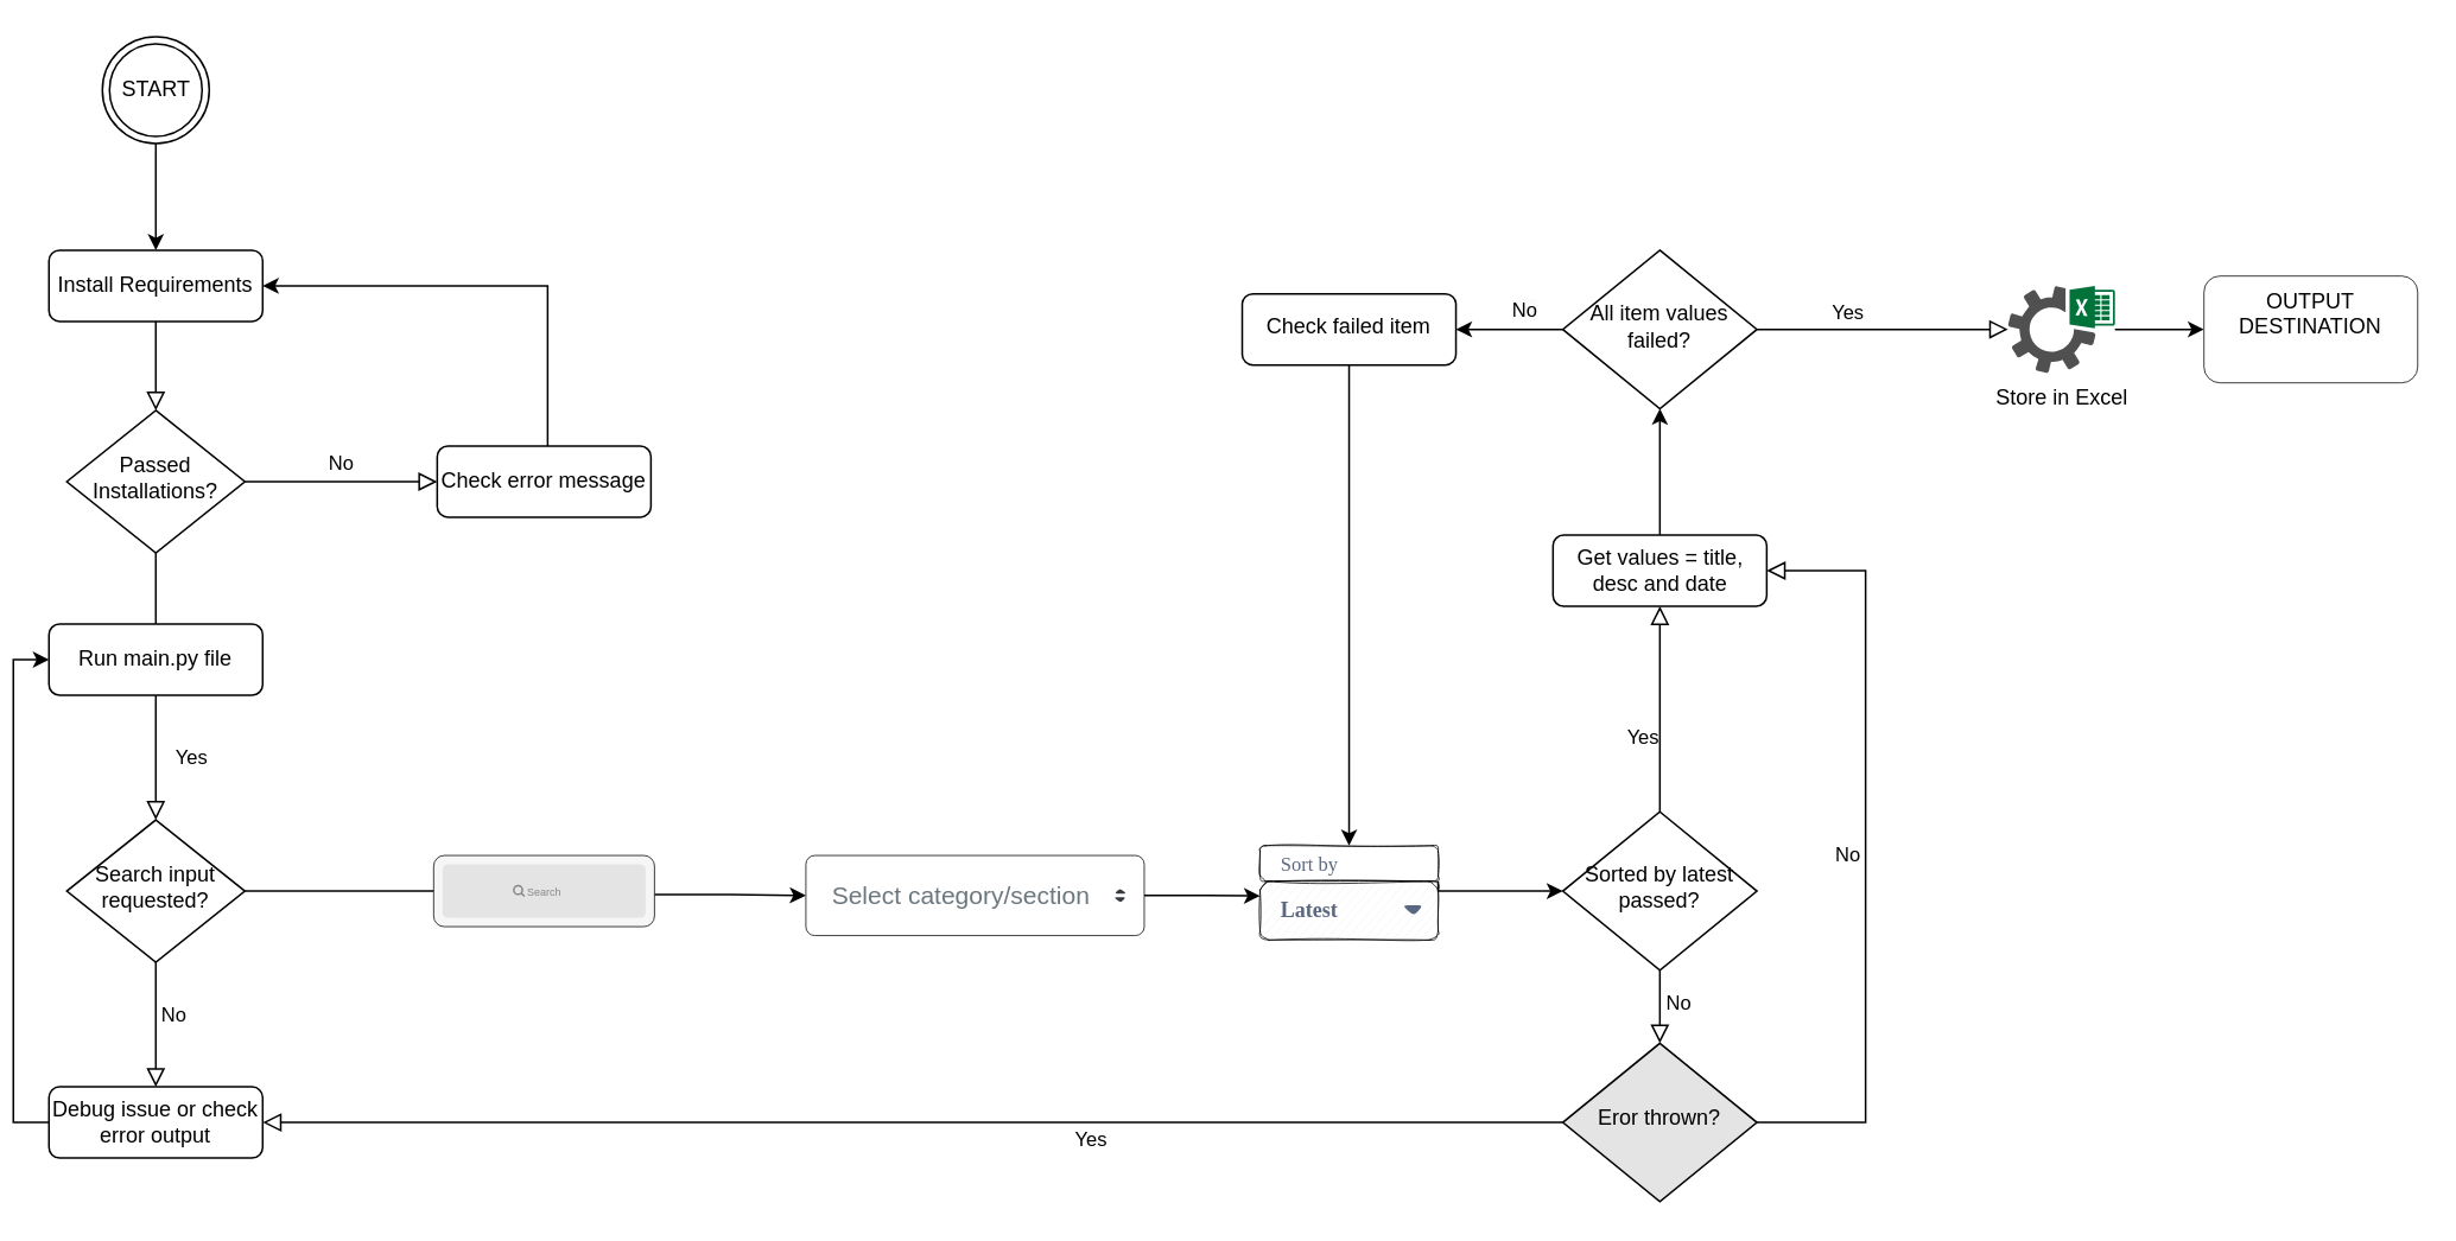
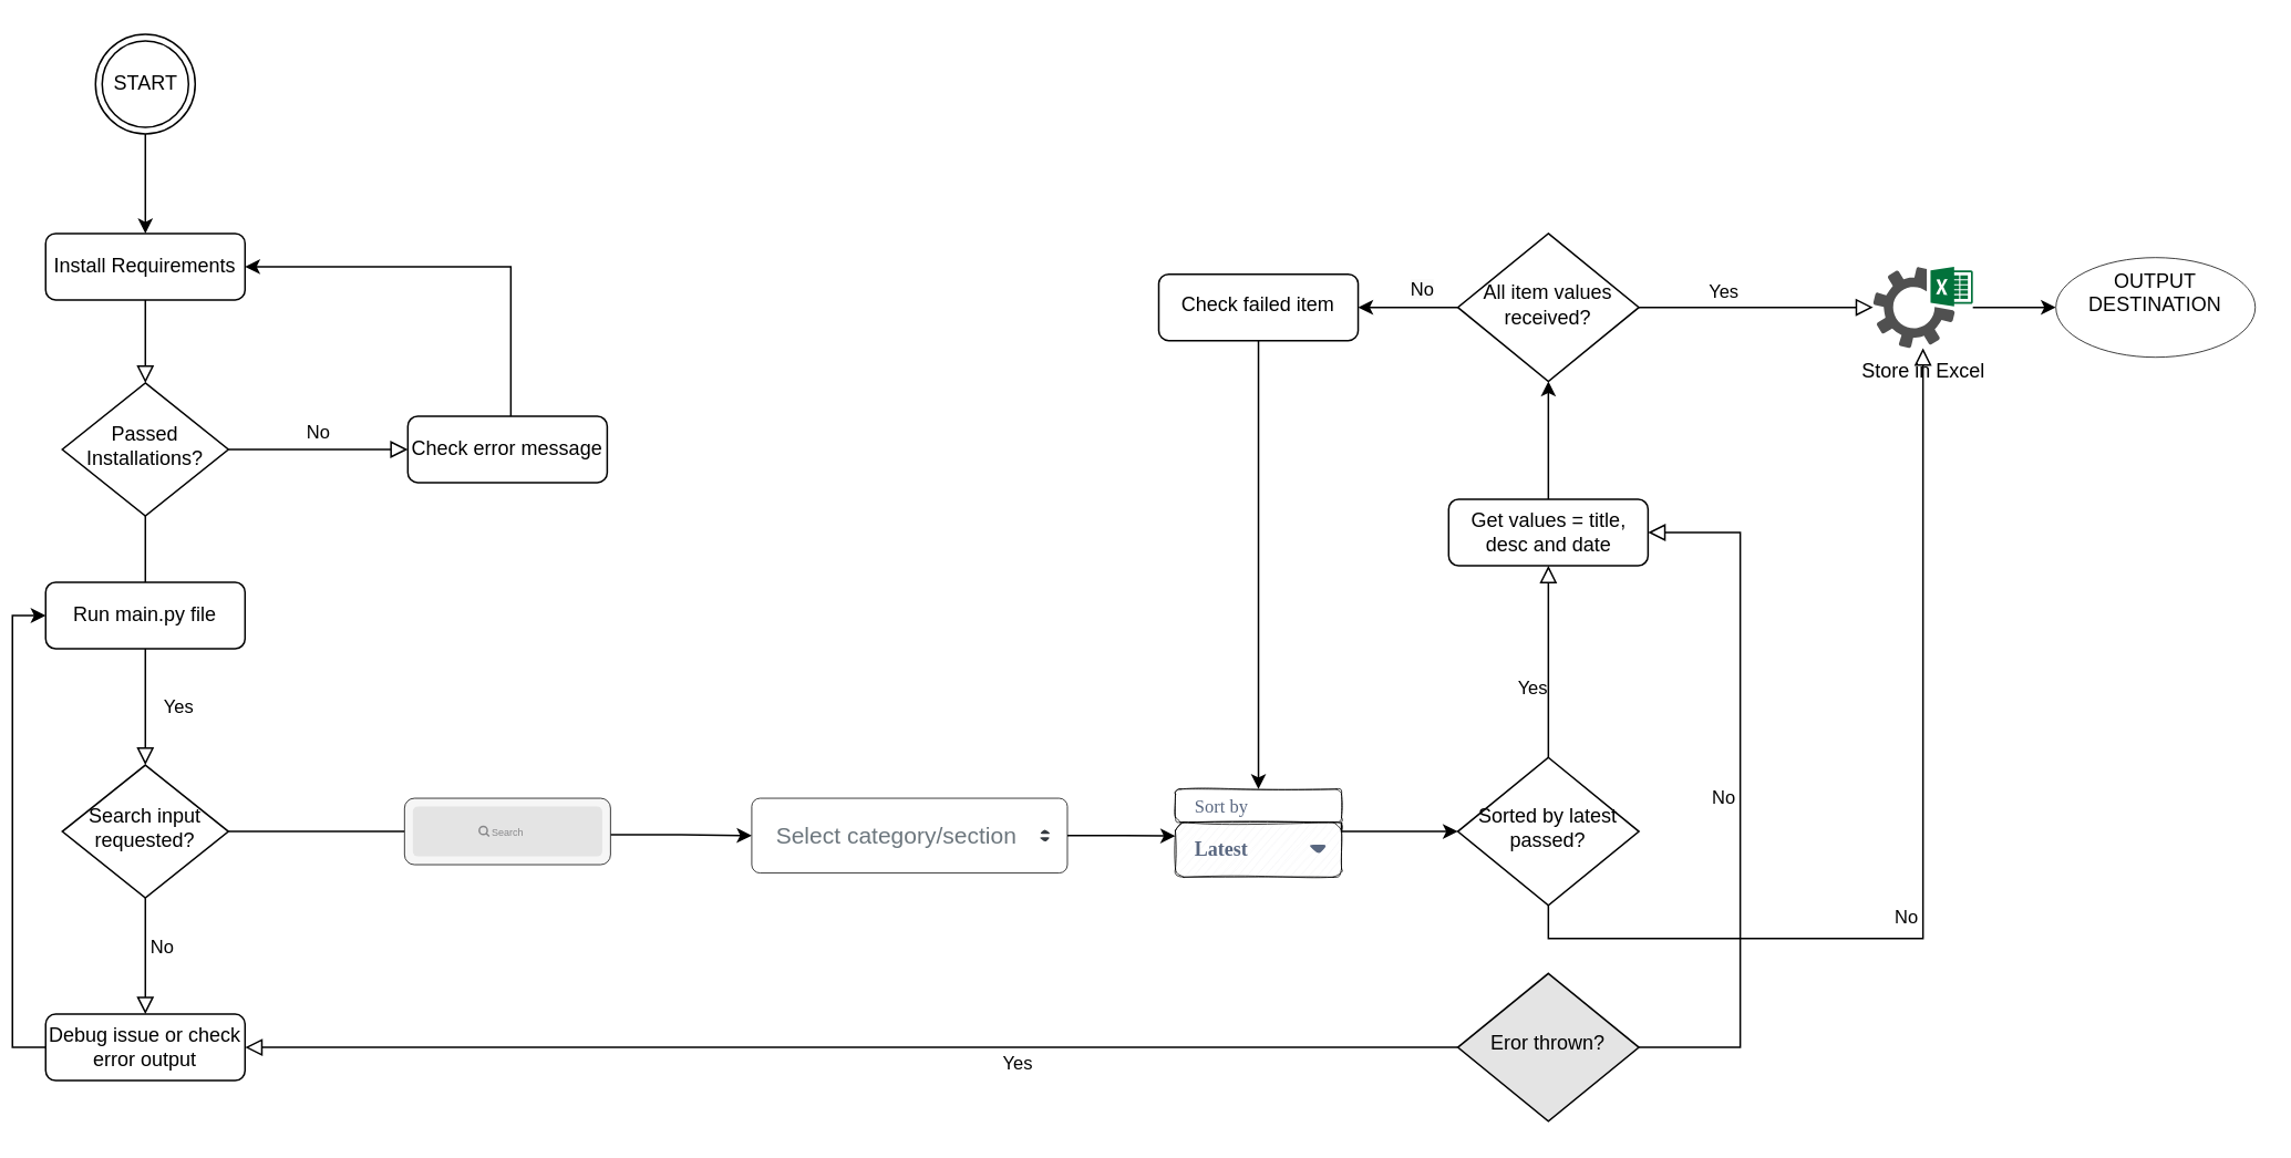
- <mxCell id="41" value="All item values failed?" style="rhombus;whiteSpace=wrap;html=1;shadow=0;fontFamily=Helvetica;fontSize=12;align=center;strokeWidth=1;spacing=6;spacingTop=-4;" parent="1" vertex="1"><mxGeometry x="870" y="140" width="109" height="89" as="geometry" /></mxCell>
+ <mxCell id="41" value="All item values received?" style="rhombus;whiteSpace=wrap;html=1;shadow=0;fontFamily=Helvetica;fontSize=12;align=center;strokeWidth=1;spacing=6;spacingTop=-4;" parent="1" vertex="1"><mxGeometry x="870" y="140" width="109" height="89" as="geometry" /></mxCell>
- <mxCell id="48" value="OUTPUT DESTINATION" style="whiteSpace=wrap;html=1;verticalAlign=top;sketch=0;shadow=0;dashed=0;rounded=1;strokeWidth=0.5;align=center;" parent="1" vertex="1"><mxGeometry x="1230" y="154.5" width="120" height="60" as="geometry" /></mxCell>
+ <mxCell id="48" value="OUTPUT DESTINATION" style="ellipse;whiteSpace=wrap;html=1;verticalAlign=top;sketch=0;shadow=0;dashed=0;strokeWidth=0.5;align=center;" parent="1" vertex="1"><mxGeometry x="1230" y="154.5" width="120" height="60" as="geometry" /></mxCell>
- <mxCell id="36" value="No" style="rounded=0;html=1;jettySize=auto;orthogonalLoop=1;fontSize=11;endArrow=block;endFill=0;endSize=8;strokeWidth=1;shadow=0;labelBackgroundColor=none;edgeStyle=orthogonalEdgeStyle;exitX=0.5;exitY=1;exitDx=0;exitDy=0;entryX=0.5;entryY=0;entryDx=0;entryDy=0;" parent="1" source="31" target="37" edge="1"><mxGeometry x="-0.143" y="10" relative="1" as="geometry"><mxPoint as="offset" /><mxPoint x="90" y="550" as="sourcePoint" /><mxPoint x="924.5" y="610" as="targetPoint" /></mxGeometry></mxCell>
+ <mxCell id="36" value="No" style="rounded=0;html=1;jettySize=auto;orthogonalLoop=1;fontSize=11;endArrow=block;endFill=0;endSize=8;strokeWidth=1;shadow=0;labelBackgroundColor=none;edgeStyle=orthogonalEdgeStyle;exitX=0.5;exitY=1;exitDx=0;exitDy=0;" parent="1" source="31" target="47" edge="1"><mxGeometry x="-0.143" y="10" relative="1" as="geometry"><mxPoint as="offset" /><mxPoint x="90" y="550" as="sourcePoint" /><mxPoint x="924.5" y="610" as="targetPoint" /></mxGeometry></mxCell>
